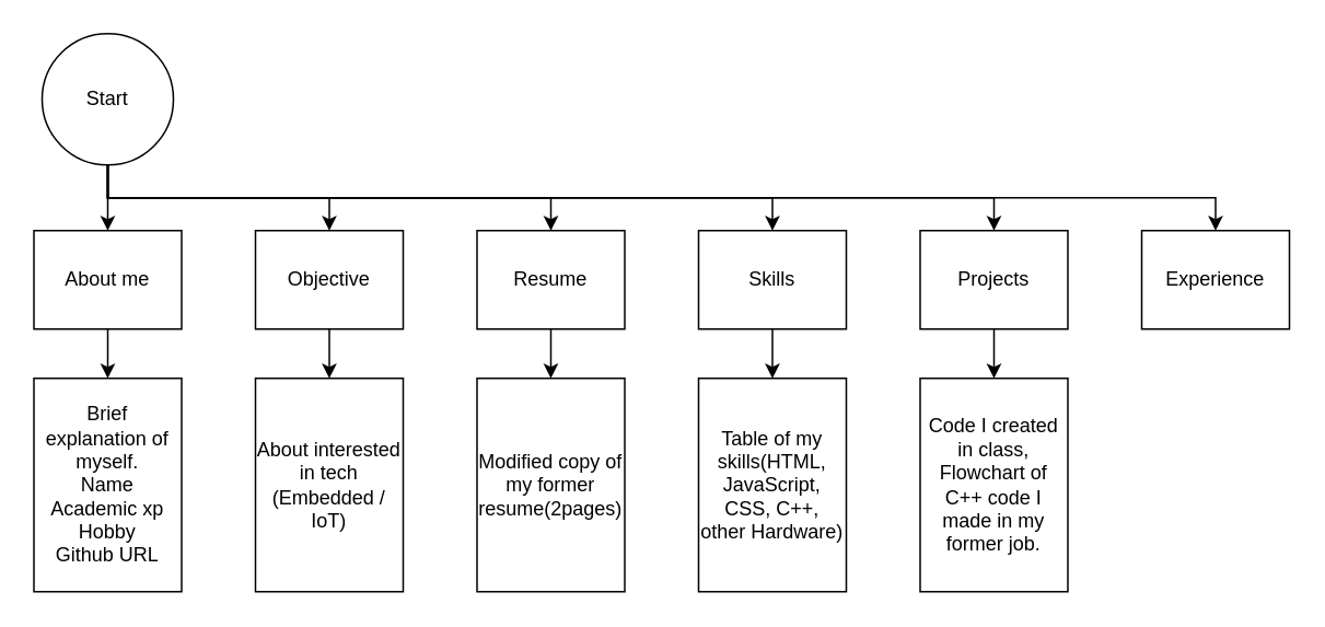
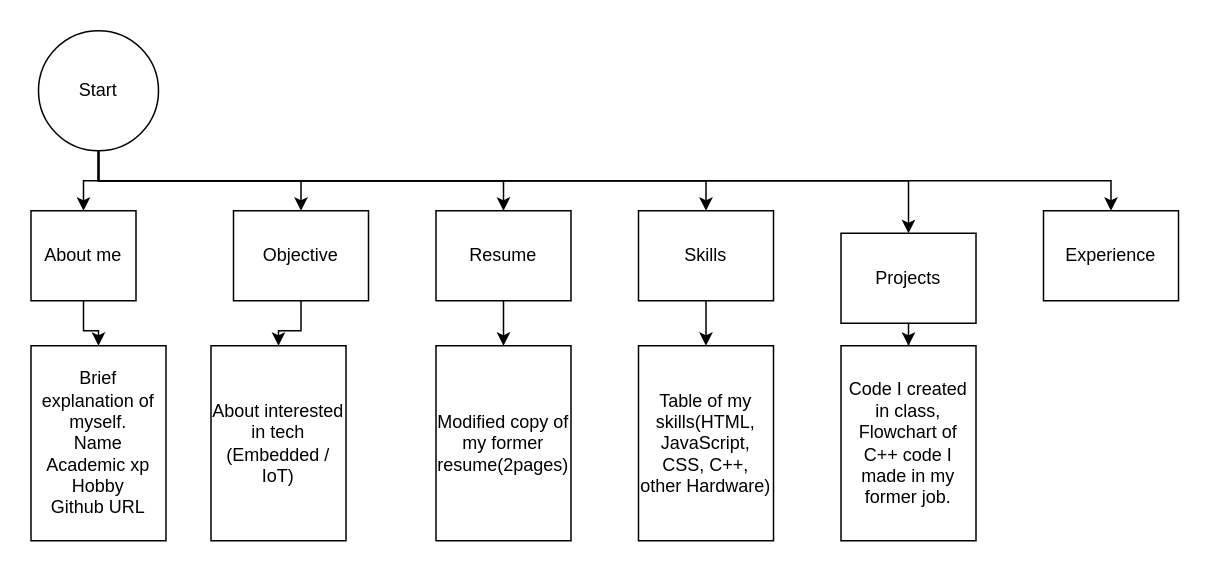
- <mxCell id="10" value="About me" style="rounded=0;whiteSpace=wrap;html=1;" vertex="1" parent="1"><mxGeometry x="20" y="140" width="90" height="60" as="geometry" /></mxCell>
+ <mxCell id="10" value="About me" style="rounded=0;whiteSpace=wrap;html=1;" vertex="1" parent="1"><mxGeometry x="20" y="140" width="70" height="60" as="geometry" /></mxCell>
- <mxCell id="18" value="Projects" style="rounded=0;whiteSpace=wrap;html=1;" vertex="1" parent="1"><mxGeometry x="560" y="140" width="90" height="60" as="geometry" /></mxCell>
+ <mxCell id="18" value="Projects" style="rounded=0;whiteSpace=wrap;html=1;" vertex="1" parent="1"><mxGeometry x="560" y="155" width="90" height="60" as="geometry" /></mxCell>
- <mxCell id="21" value="About interested in tech (Embedded / IoT)" style="rounded=0;whiteSpace=wrap;html=1;" vertex="1" parent="1"><mxGeometry x="155" y="230" width="90" height="130" as="geometry" /></mxCell>
+ <mxCell id="21" value="About interested in tech (Embedded / IoT)" style="rounded=0;whiteSpace=wrap;html=1;" vertex="1" parent="1"><mxGeometry x="140" y="230" width="90" height="130" as="geometry" /></mxCell>
